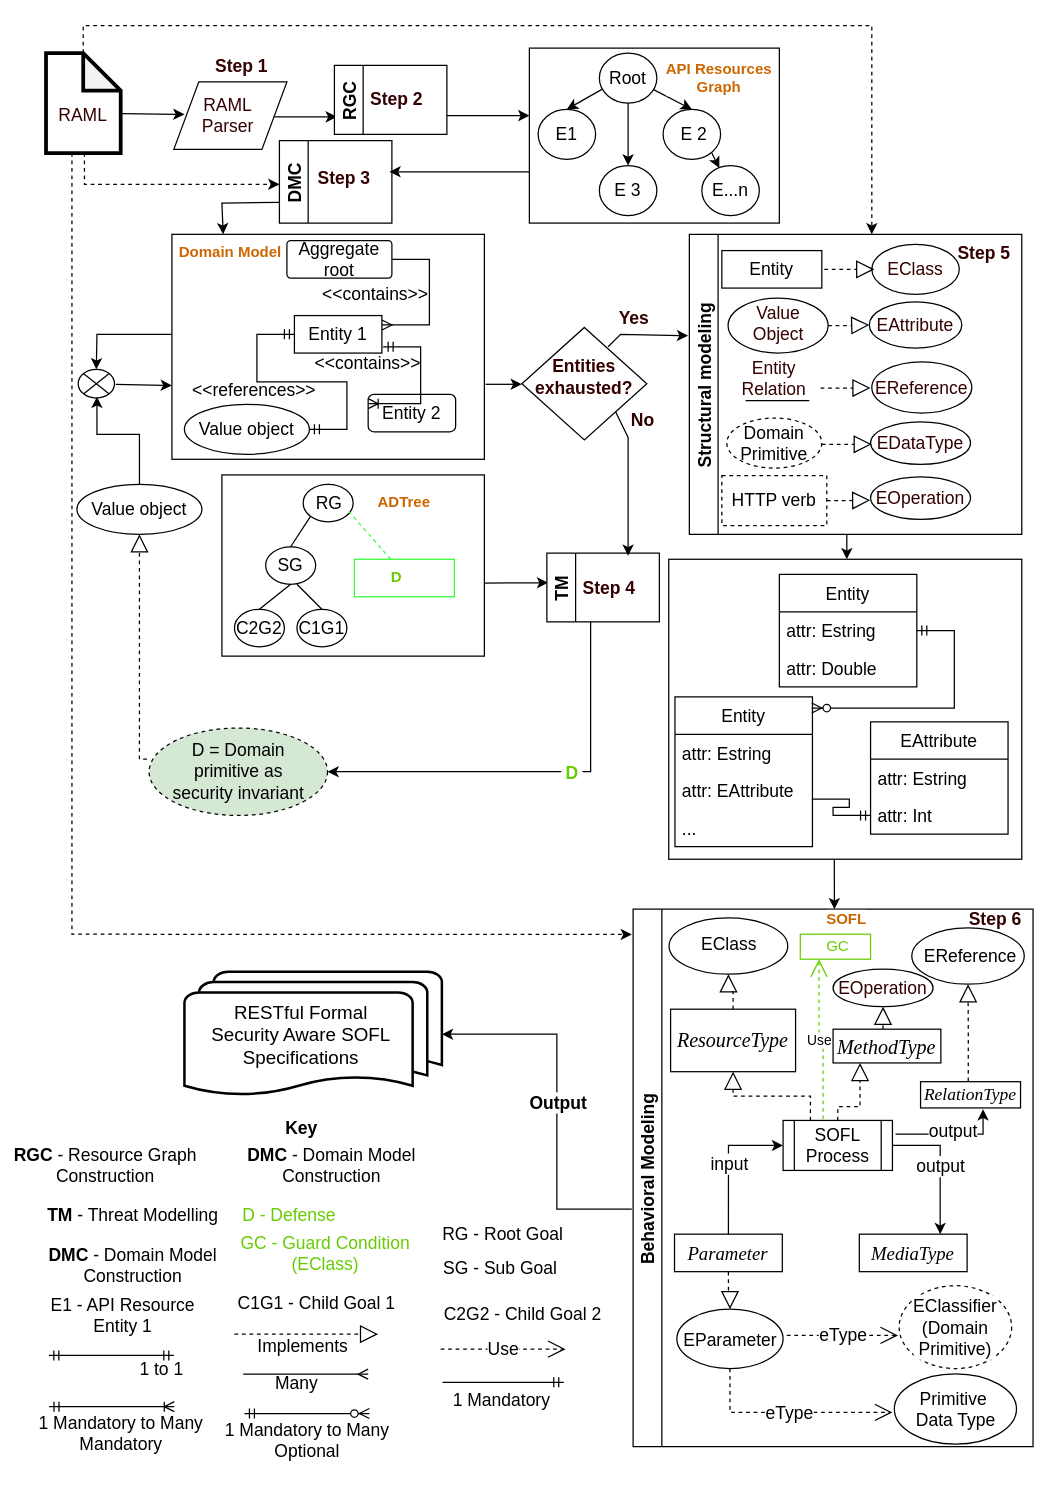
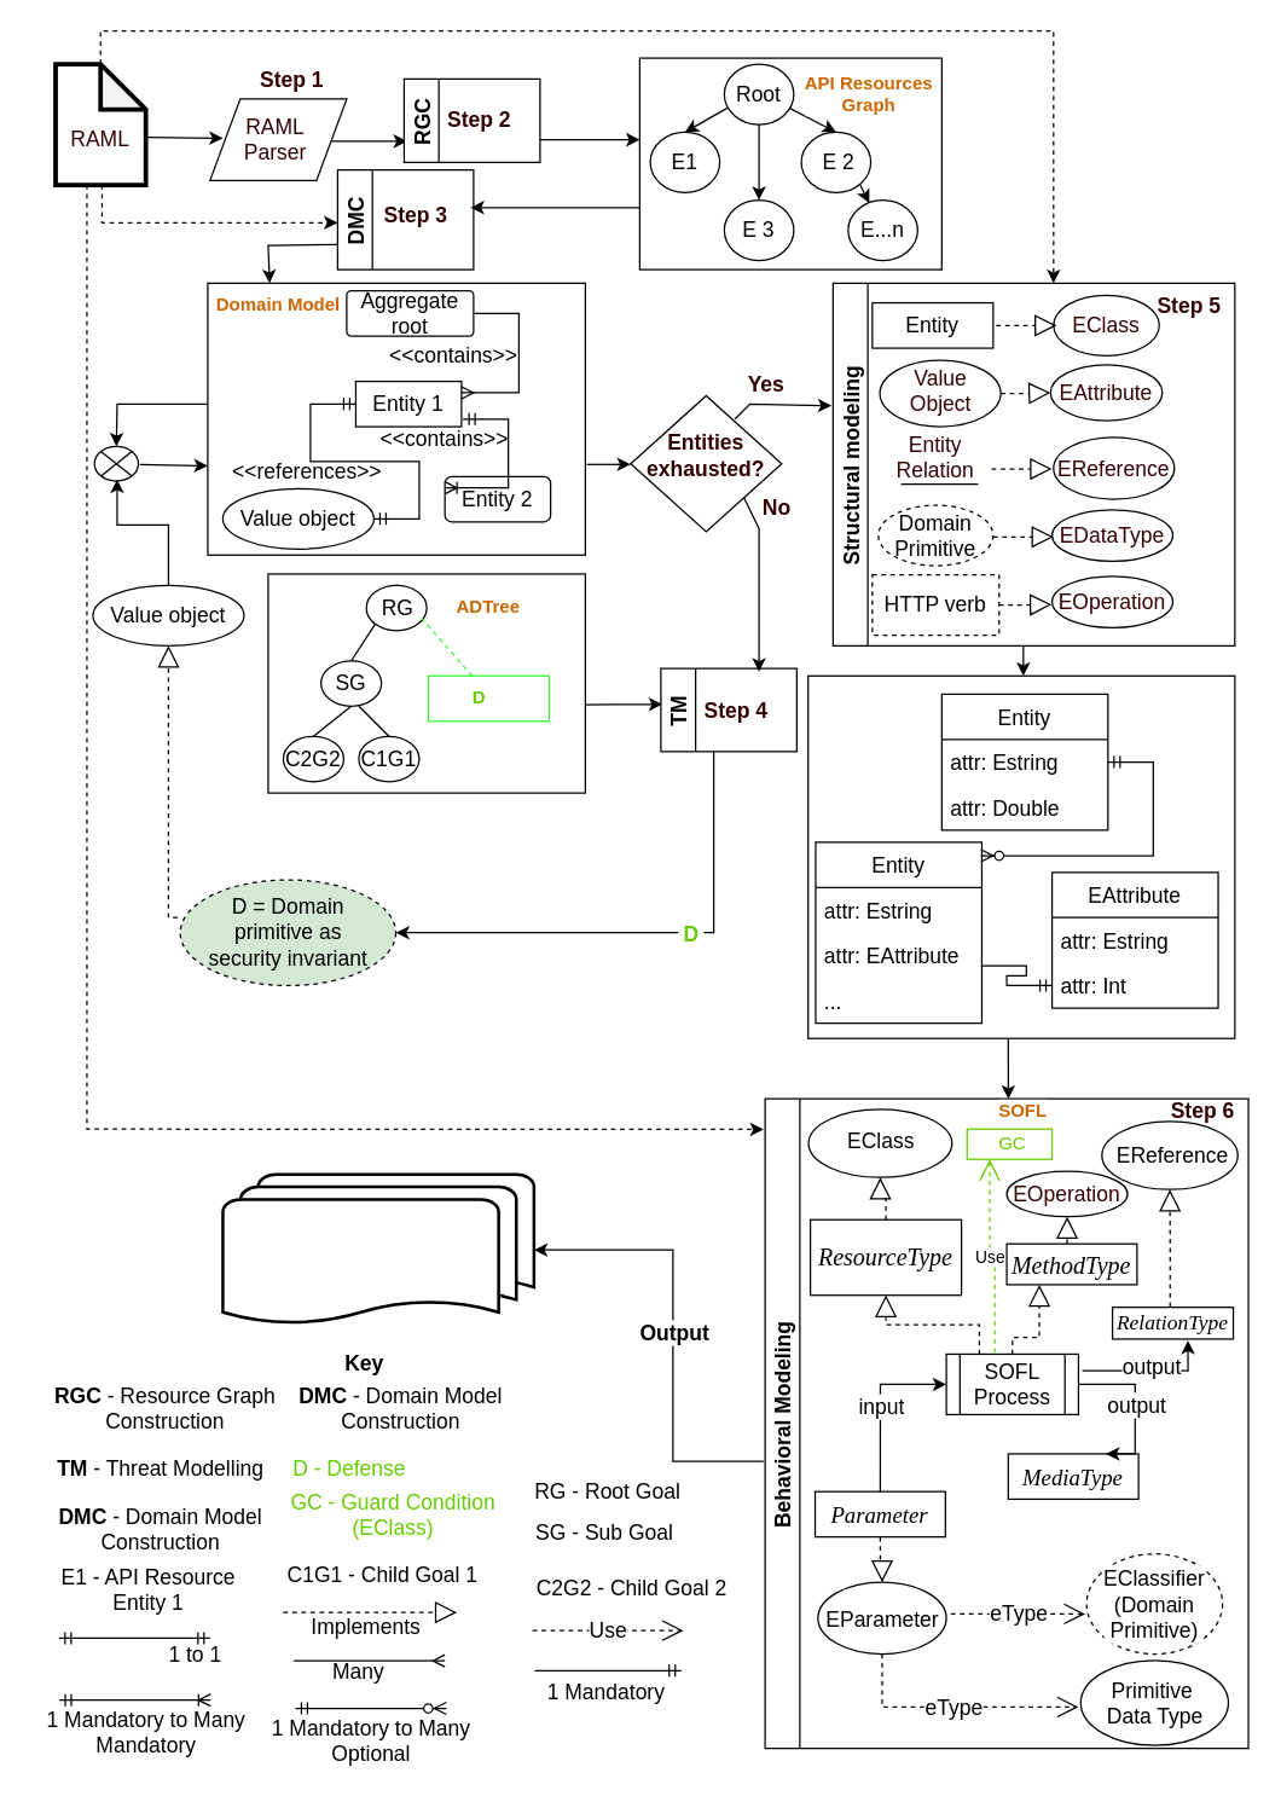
- <mxCell id="67" value="RESTful Formal Security Aware SOFL Specifications" style="text;html=1;strokeColor=none;fillColor=none;align=center;verticalAlign=middle;whiteSpace=wrap;rounded=0;fontSize=15;" parent="1" vertex="1"><mxGeometry x="163" y="812" width="155" height="30" as="geometry" /></mxCell>
- <mxCell id="174" value="&lt;b&gt;RGC&lt;/b&gt; - Resource Graph Construction" style="text;html=1;strokeColor=none;fillColor=none;align=center;verticalAlign=middle;whiteSpace=wrap;rounded=0;fontColor=#000000;fontSize=14;" parent="1" vertex="1"><mxGeometry x="6" y="917" width="156" height="30" as="geometry" /></mxCell>
+ <mxCell id="174" value="&lt;b&gt;RGC&lt;/b&gt; - Resource Graph Construction" style="text;html=1;strokeColor=none;fillColor=none;align=center;verticalAlign=middle;whiteSpace=wrap;rounded=0;fontColor=#000000;fontSize=14;" parent="1" vertex="1"><mxGeometry x="31" y="917" width="156" height="30" as="geometry" /></mxCell>
- <mxCell id="26" value="&lt;font face=&quot;Lucida Console&quot; style=&quot;font-size: 15px&quot;&gt;MediaType&lt;/font&gt;" style="whiteSpace=wrap;html=1;align=center;fontStyle=2;fontSize=14;" parent="15" vertex="1"><mxGeometry x="181" y="260" width="86.25" height="30" as="geometry" /></mxCell>
+ <mxCell id="26" value="&lt;font face=&quot;Lucida Console&quot; style=&quot;font-size: 15px&quot;&gt;MediaType&lt;/font&gt;" style="whiteSpace=wrap;html=1;align=center;fontStyle=2;fontSize=14;" parent="15" vertex="1"><mxGeometry x="161" y="235" width="86.25" height="30" as="geometry" /></mxCell>
